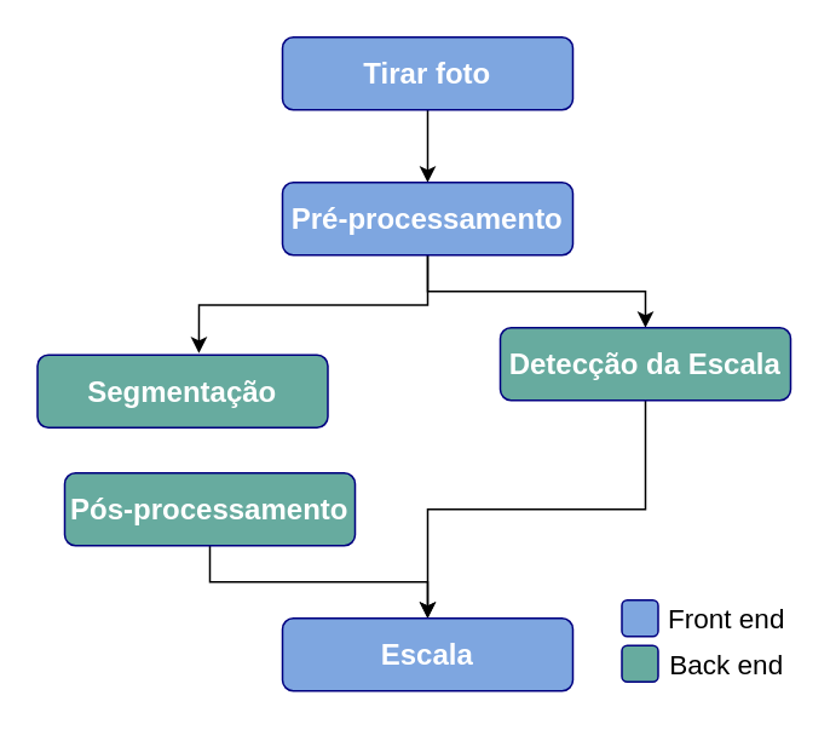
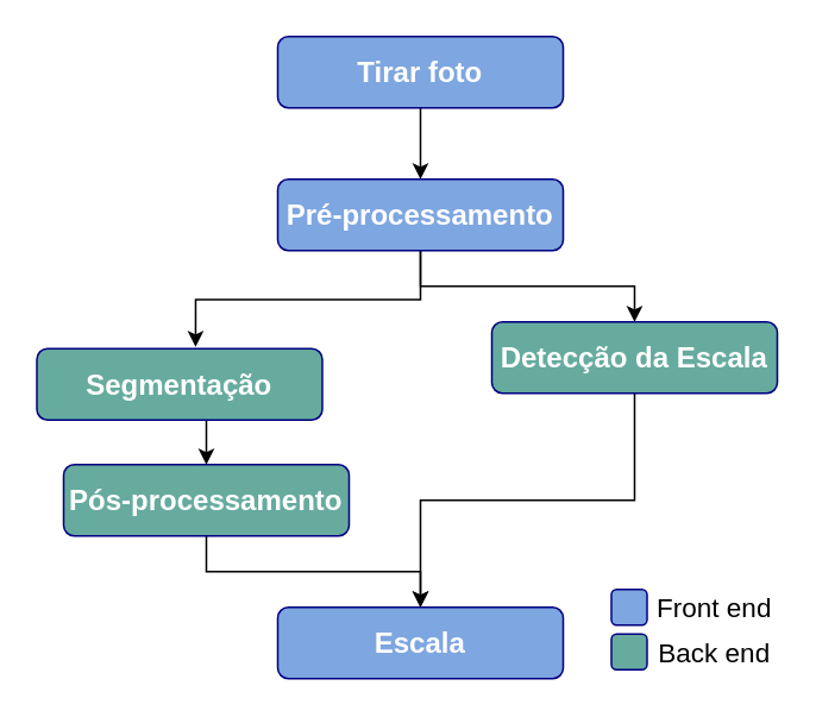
+ <mxCell id="7" style="edgeStyle=orthogonalEdgeStyle;rounded=0;orthogonalLoop=1;jettySize=auto;html=1;exitX=0.5;exitY=1;exitDx=0;exitDy=0;entryX=0.5;entryY=0;entryDx=0;entryDy=0;" edge="1" parent="1" source="8" target="12"><mxGeometry relative="1" as="geometry" /></mxCell>
